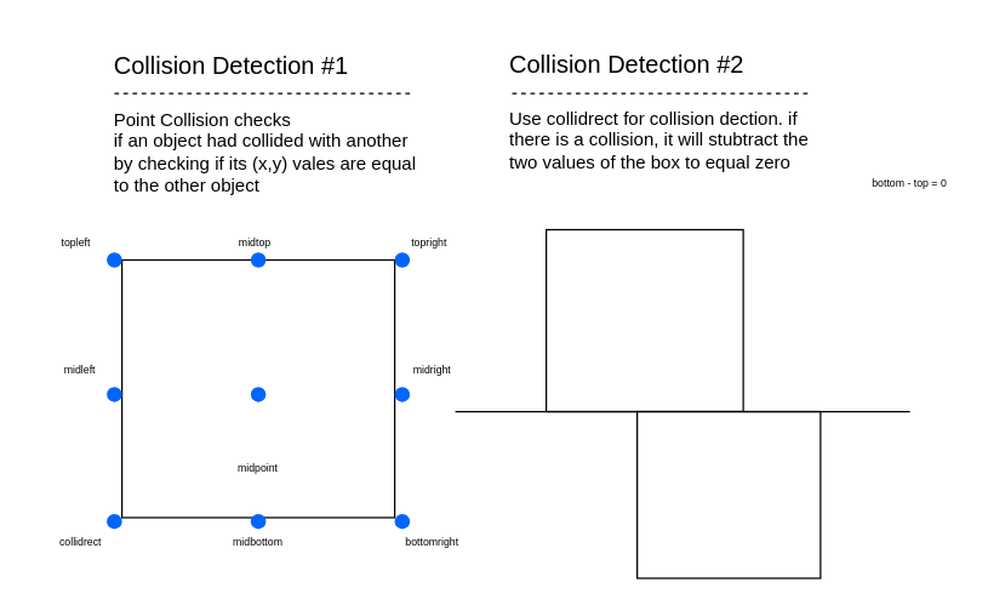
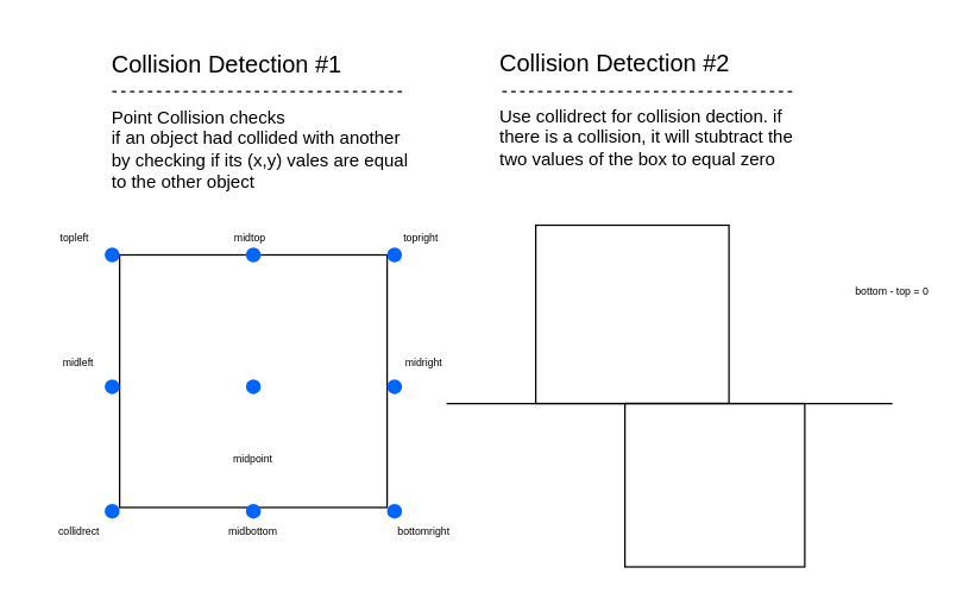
- <mxCell id="30" value="bottom - top = 0" style="text;html=1;strokeColor=none;fillColor=none;align=center;verticalAlign=middle;whiteSpace=wrap;rounded=0;fontSize=7;" vertex="1" parent="1"><mxGeometry x="570" y="106" width="60" height="30" as="geometry" /></mxCell>
+ <mxCell id="30" value="bottom - top = 0" style="text;html=1;strokeColor=none;fillColor=none;align=center;verticalAlign=middle;whiteSpace=wrap;rounded=0;fontSize=7;" vertex="1" parent="1"><mxGeometry x="570" y="181" width="60" height="30" as="geometry" /></mxCell>
